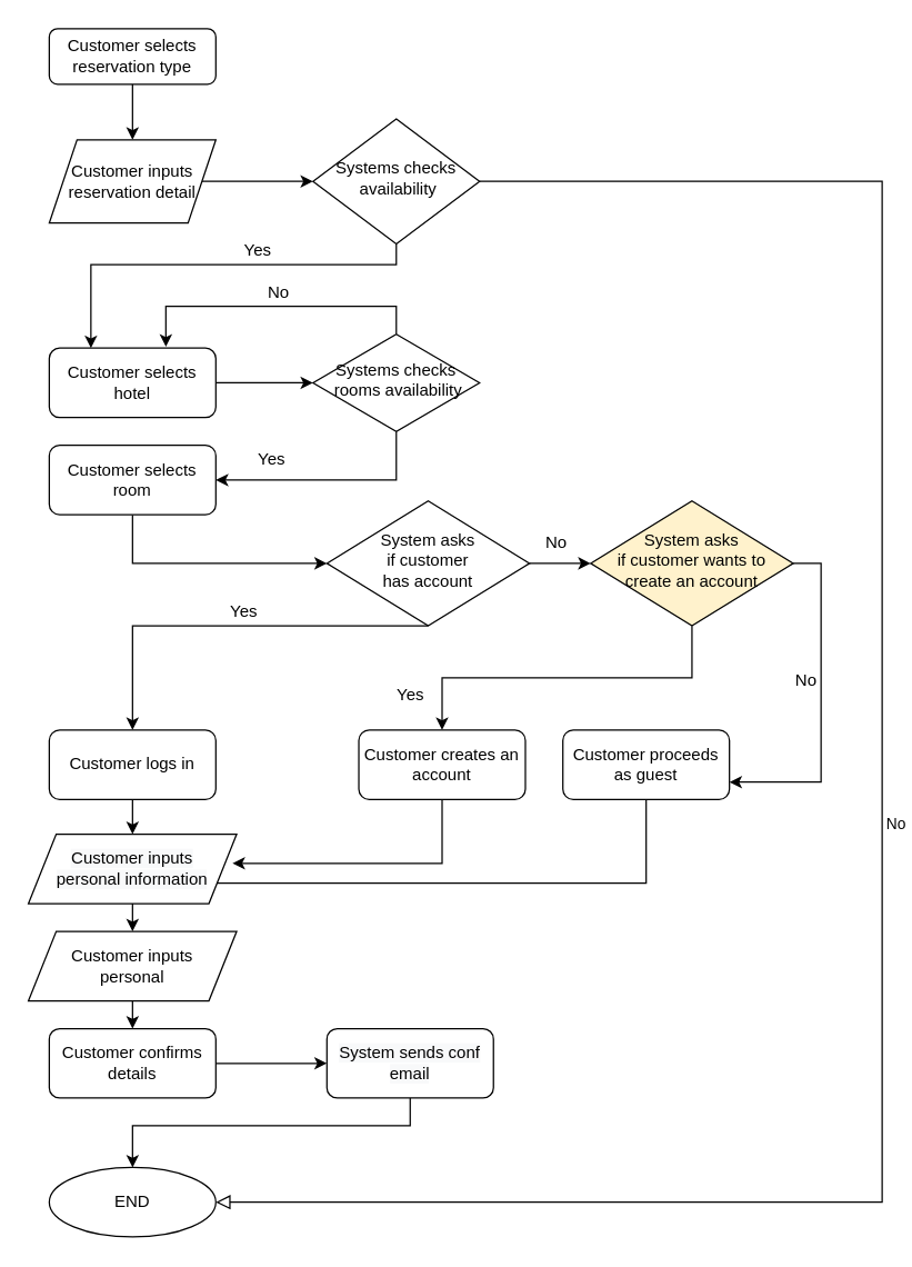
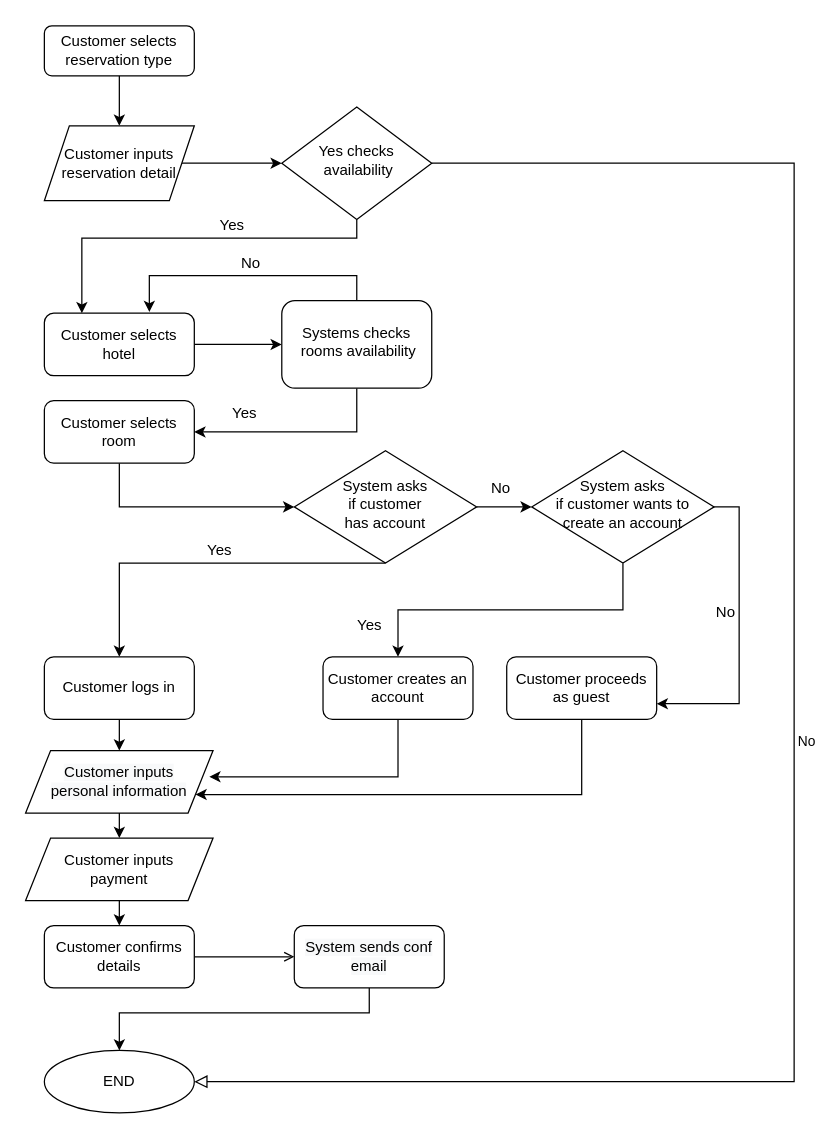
- <mxCell id="6" value="Systems checks&lt;br&gt;&amp;nbsp;availability" style="rhombus;whiteSpace=wrap;html=1;shadow=0;fontFamily=Helvetica;fontSize=12;align=center;strokeWidth=1;spacing=6;spacingTop=-4;" parent="1" vertex="1"><mxGeometry x="225" y="85" width="120" height="90" as="geometry" /></mxCell>
+ <mxCell id="6" value="Yes checks&lt;br&gt;&amp;nbsp;availability" style="rhombus;whiteSpace=wrap;html=1;shadow=0;fontFamily=Helvetica;fontSize=12;align=center;strokeWidth=1;spacing=6;spacingTop=-4;" parent="1" vertex="1"><mxGeometry x="225" y="85" width="120" height="90" as="geometry" /></mxCell>
- <mxCell id="14" value="Systems checks&lt;br&gt;&amp;nbsp;rooms availability" style="rhombus;whiteSpace=wrap;html=1;shadow=0;fontFamily=Helvetica;fontSize=12;align=center;strokeWidth=1;spacing=6;spacingTop=-4;" vertex="1" parent="1"><mxGeometry x="225" y="240" width="120" height="70" as="geometry" /></mxCell>
+ <mxCell id="14" value="Systems checks&lt;br&gt;&amp;nbsp;rooms availability" style="whiteSpace=wrap;html=1;shadow=0;fontFamily=Helvetica;fontSize=12;align=center;strokeWidth=1;spacing=6;spacingTop=-4;rounded=1;" vertex="1" parent="1"><mxGeometry x="225" y="240" width="120" height="70" as="geometry" /></mxCell>
- <mxCell id="30" value="System asks&lt;br&gt;if customer wants to create an account" style="rhombus;whiteSpace=wrap;html=1;shadow=0;fontFamily=Helvetica;fontSize=12;align=center;strokeWidth=1;spacing=6;spacingTop=-4;fillColor=#fff2cc;" vertex="1" parent="1"><mxGeometry x="425" y="360" width="146" height="90" as="geometry" /></mxCell>
+ <mxCell id="30" value="System asks&lt;br&gt;if customer wants to create an account" style="rhombus;whiteSpace=wrap;html=1;shadow=0;fontFamily=Helvetica;fontSize=12;align=center;strokeWidth=1;spacing=6;spacingTop=-4;" vertex="1" parent="1"><mxGeometry x="425" y="360" width="146" height="90" as="geometry" /></mxCell>
- <mxCell id="37" style="edgeStyle=orthogonalEdgeStyle;rounded=0;orthogonalLoop=1;jettySize=auto;html=1;exitX=0.5;exitY=1;exitDx=0;exitDy=0;entryX=1;entryY=0.75;entryDx=0;entryDy=0;endArrow=none;" edge="1" parent="1" source="38" target="44"><mxGeometry relative="1" as="geometry"><Array as="points"><mxPoint x="465" y="635" /></Array></mxGeometry></mxCell>
+ <mxCell id="37" style="edgeStyle=orthogonalEdgeStyle;rounded=0;orthogonalLoop=1;jettySize=auto;html=1;exitX=0.5;exitY=1;exitDx=0;exitDy=0;entryX=1;entryY=0.75;entryDx=0;entryDy=0;" edge="1" parent="1" source="38" target="44"><mxGeometry relative="1" as="geometry"><Array as="points"><mxPoint x="465" y="635" /></Array></mxGeometry></mxCell>
- <mxCell id="46" value="Customer inputs&lt;br&gt;personal" style="shape=parallelogram;perimeter=parallelogramPerimeter;whiteSpace=wrap;html=1;fixedSize=1;" vertex="1" parent="1"><mxGeometry x="20" y="670" width="150" height="50" as="geometry" /></mxCell>
+ <mxCell id="46" value="Customer inputs&lt;br&gt;payment" style="shape=parallelogram;perimeter=parallelogramPerimeter;whiteSpace=wrap;html=1;fixedSize=1;" vertex="1" parent="1"><mxGeometry x="20" y="670" width="150" height="50" as="geometry" /></mxCell>
- <mxCell id="32" style="edgeStyle=orthogonalEdgeStyle;rounded=0;orthogonalLoop=1;jettySize=auto;html=1;exitX=1;exitY=0.5;exitDx=0;exitDy=0;" edge="1" parent="1" source="33" target="41"><mxGeometry relative="1" as="geometry" /></mxCell>
+ <mxCell id="32" style="edgeStyle=orthogonalEdgeStyle;rounded=0;orthogonalLoop=1;jettySize=auto;html=1;exitX=1;exitY=0.5;exitDx=0;exitDy=0;endArrow=open;" edge="1" parent="1" source="33" target="41"><mxGeometry relative="1" as="geometry" /></mxCell>
